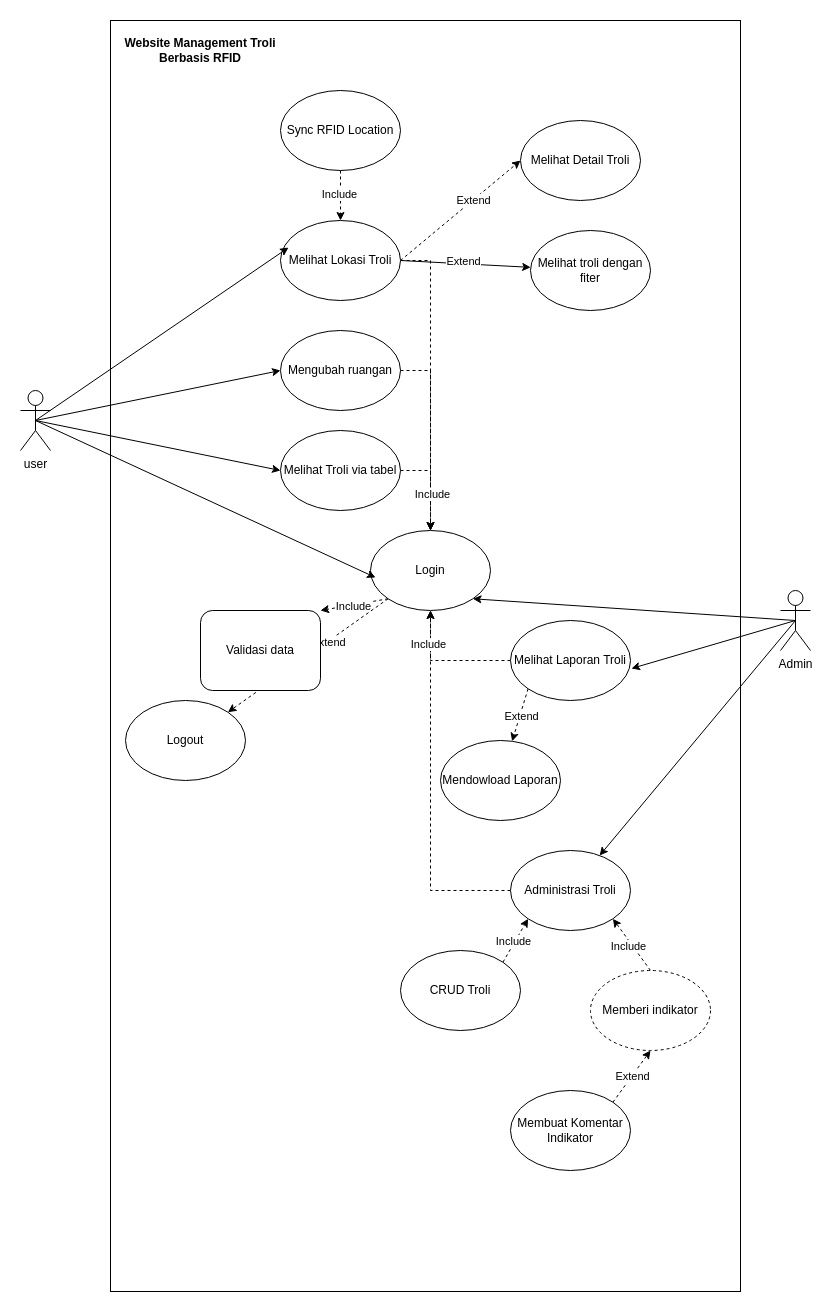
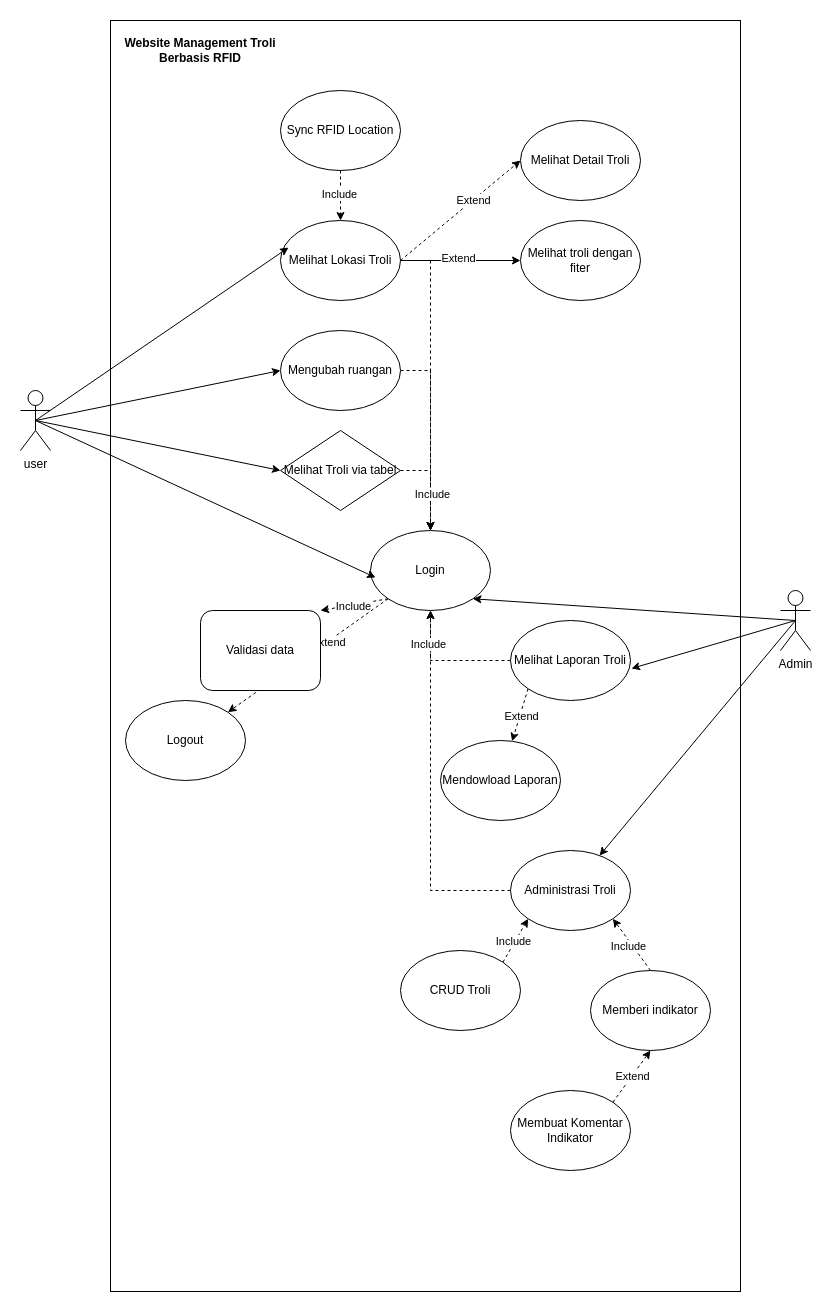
- <mxCell id="16" value="Melihat troli dengan fiter" style="ellipse;whiteSpace=wrap;html=1;" parent="1" vertex="1"><mxGeometry x="530" y="230" width="120" height="80" as="geometry" /></mxCell>
+ <mxCell id="16" value="Melihat troli dengan fiter" style="ellipse;whiteSpace=wrap;html=1;" parent="1" vertex="1"><mxGeometry x="520" y="220" width="120" height="80" as="geometry" /></mxCell>
- <mxCell id="15" value="Melihat Troli via tabel" style="ellipse;whiteSpace=wrap;html=1;" parent="1" vertex="1"><mxGeometry x="280" y="430" width="120" height="80" as="geometry" /></mxCell>
+ <mxCell id="15" value="Melihat Troli via tabel" style="rhombus;whiteSpace=wrap;html=1;" parent="1" vertex="1"><mxGeometry x="280" y="430" width="120" height="80" as="geometry" /></mxCell>
- <mxCell id="37" value="Memberi indikator" style="ellipse;whiteSpace=wrap;html=1;dashed=1;" parent="1" vertex="1"><mxGeometry x="590" y="970" width="120" height="80" as="geometry" /></mxCell>
+ <mxCell id="37" value="Memberi indikator" style="ellipse;whiteSpace=wrap;html=1;" parent="1" vertex="1"><mxGeometry x="590" y="970" width="120" height="80" as="geometry" /></mxCell>
